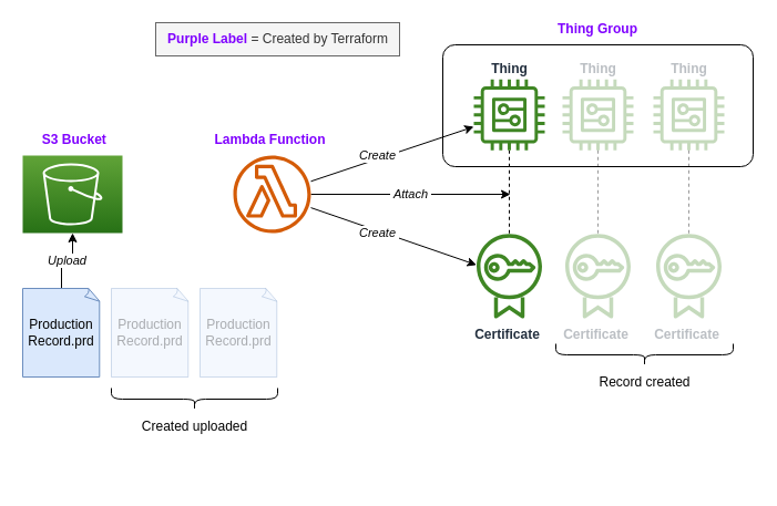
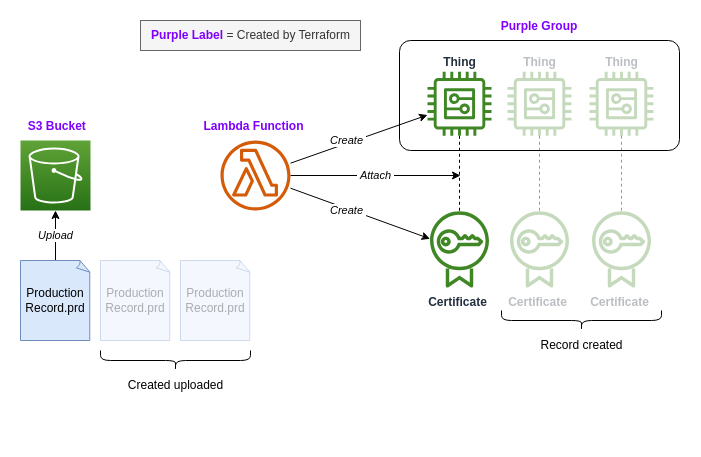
- <mxCell id="8" value="&lt;b style=&quot;border-color: var(--border-color);&quot;&gt;&lt;font color=&quot;#7f00ff&quot;&gt;Thing Group&lt;/font&gt;&lt;br&gt;&lt;/b&gt;" style="rounded=1;whiteSpace=wrap;html=1;verticalAlign=bottom;spacingTop=5;arcSize=10;container=0;labelPosition=center;verticalLabelPosition=top;align=center;spacingBottom=5;" parent="1" vertex="1"><mxGeometry x="399" y="40" width="280" height="110" as="geometry" /></mxCell>
+ <mxCell id="8" value="&lt;b style=&quot;border-color: var(--border-color);&quot;&gt;&lt;font color=&quot;#7f00ff&quot;&gt;Purple Group&lt;/font&gt;&lt;br&gt;&lt;/b&gt;" style="rounded=1;whiteSpace=wrap;html=1;verticalAlign=bottom;spacingTop=5;arcSize=10;container=0;labelPosition=center;verticalLabelPosition=top;align=center;spacingBottom=5;" parent="1" vertex="1"><mxGeometry x="399" y="40" width="280" height="110" as="geometry" /></mxCell>
- <mxCell id="2" value="&lt;b&gt;&lt;font color=&quot;#7f00ff&quot;&gt;S3 Bucket&lt;/font&gt;&lt;/b&gt;&lt;b&gt;&lt;font color=&quot;#7f00ff&quot;&gt;&amp;nbsp;&lt;/font&gt;&lt;br&gt;&lt;/b&gt;" style="outlineConnect=0;fontColor=#232F3E;gradientColor=#60A337;gradientDirection=north;fillColor=#277116;strokeColor=#ffffff;dashed=0;verticalLabelPosition=top;verticalAlign=bottom;align=center;html=1;fontSize=12;fontStyle=0;aspect=fixed;shape=mxgraph.aws4.resourceIcon;resIcon=mxgraph.aws4.s3;labelBackgroundColor=#ffffff;labelPosition=center;spacingLeft=5;spacingTop=0;spacingBottom=5;" parent="1" vertex="1"><mxGeometry x="20" y="140" width="90" height="70" as="geometry" /></mxCell>
+ <mxCell id="2" value="&lt;b&gt;&lt;font color=&quot;#7f00ff&quot;&gt;S3 Bucket&lt;/font&gt;&lt;/b&gt;&lt;b&gt;&lt;font color=&quot;#7f00ff&quot;&gt;&amp;nbsp;&lt;/font&gt;&lt;br&gt;&lt;/b&gt;" style="outlineConnect=0;fontColor=#232F3E;gradientColor=#60A337;gradientDirection=north;fillColor=#277116;strokeColor=#ffffff;dashed=0;verticalLabelPosition=top;verticalAlign=bottom;align=center;html=1;fontSize=12;fontStyle=0;aspect=fixed;shape=mxgraph.aws4.resourceIcon;resIcon=mxgraph.aws4.s3;labelBackgroundColor=#ffffff;labelPosition=center;spacingLeft=5;spacingTop=0;spacingBottom=5;" parent="1" vertex="1"><mxGeometry x="20" y="140" width="70" height="70" as="geometry" /></mxCell>
- <mxCell id="7" value="&lt;div style=&quot;&quot;&gt;&lt;b style=&quot;background-color: initial;&quot;&gt;&lt;font color=&quot;#7f00ff&quot;&gt;Lambda Function&lt;/font&gt;&lt;/b&gt;&lt;/div&gt;" style="sketch=0;outlineConnect=0;fontColor=#232F3E;gradientColor=none;fillColor=#D45B07;strokeColor=none;dashed=0;verticalLabelPosition=top;verticalAlign=bottom;align=center;html=1;fontSize=12;fontStyle=0;aspect=fixed;pointerEvents=1;shape=mxgraph.aws4.lambda_function;labelPosition=center;spacingRight=5;spacingTop=5;spacingBottom=5;" parent="1" vertex="1"><mxGeometry x="210" y="140" width="70" height="70" as="geometry" /></mxCell>
+ <mxCell id="7" value="&lt;div style=&quot;&quot;&gt;&lt;b style=&quot;background-color: initial;&quot;&gt;&lt;font color=&quot;#7f00ff&quot;&gt;Lambda Function&lt;/font&gt;&lt;/b&gt;&lt;/div&gt;" style="sketch=0;outlineConnect=0;fontColor=#232F3E;gradientColor=none;fillColor=#D45B07;strokeColor=none;dashed=0;verticalLabelPosition=top;verticalAlign=bottom;align=center;html=1;fontSize=12;fontStyle=0;aspect=fixed;pointerEvents=1;shape=mxgraph.aws4.lambda_function;labelPosition=center;spacingRight=5;spacingTop=5;spacingBottom=5;" parent="1" vertex="1"><mxGeometry x="220" y="140" width="70" height="70" as="geometry" /></mxCell>
